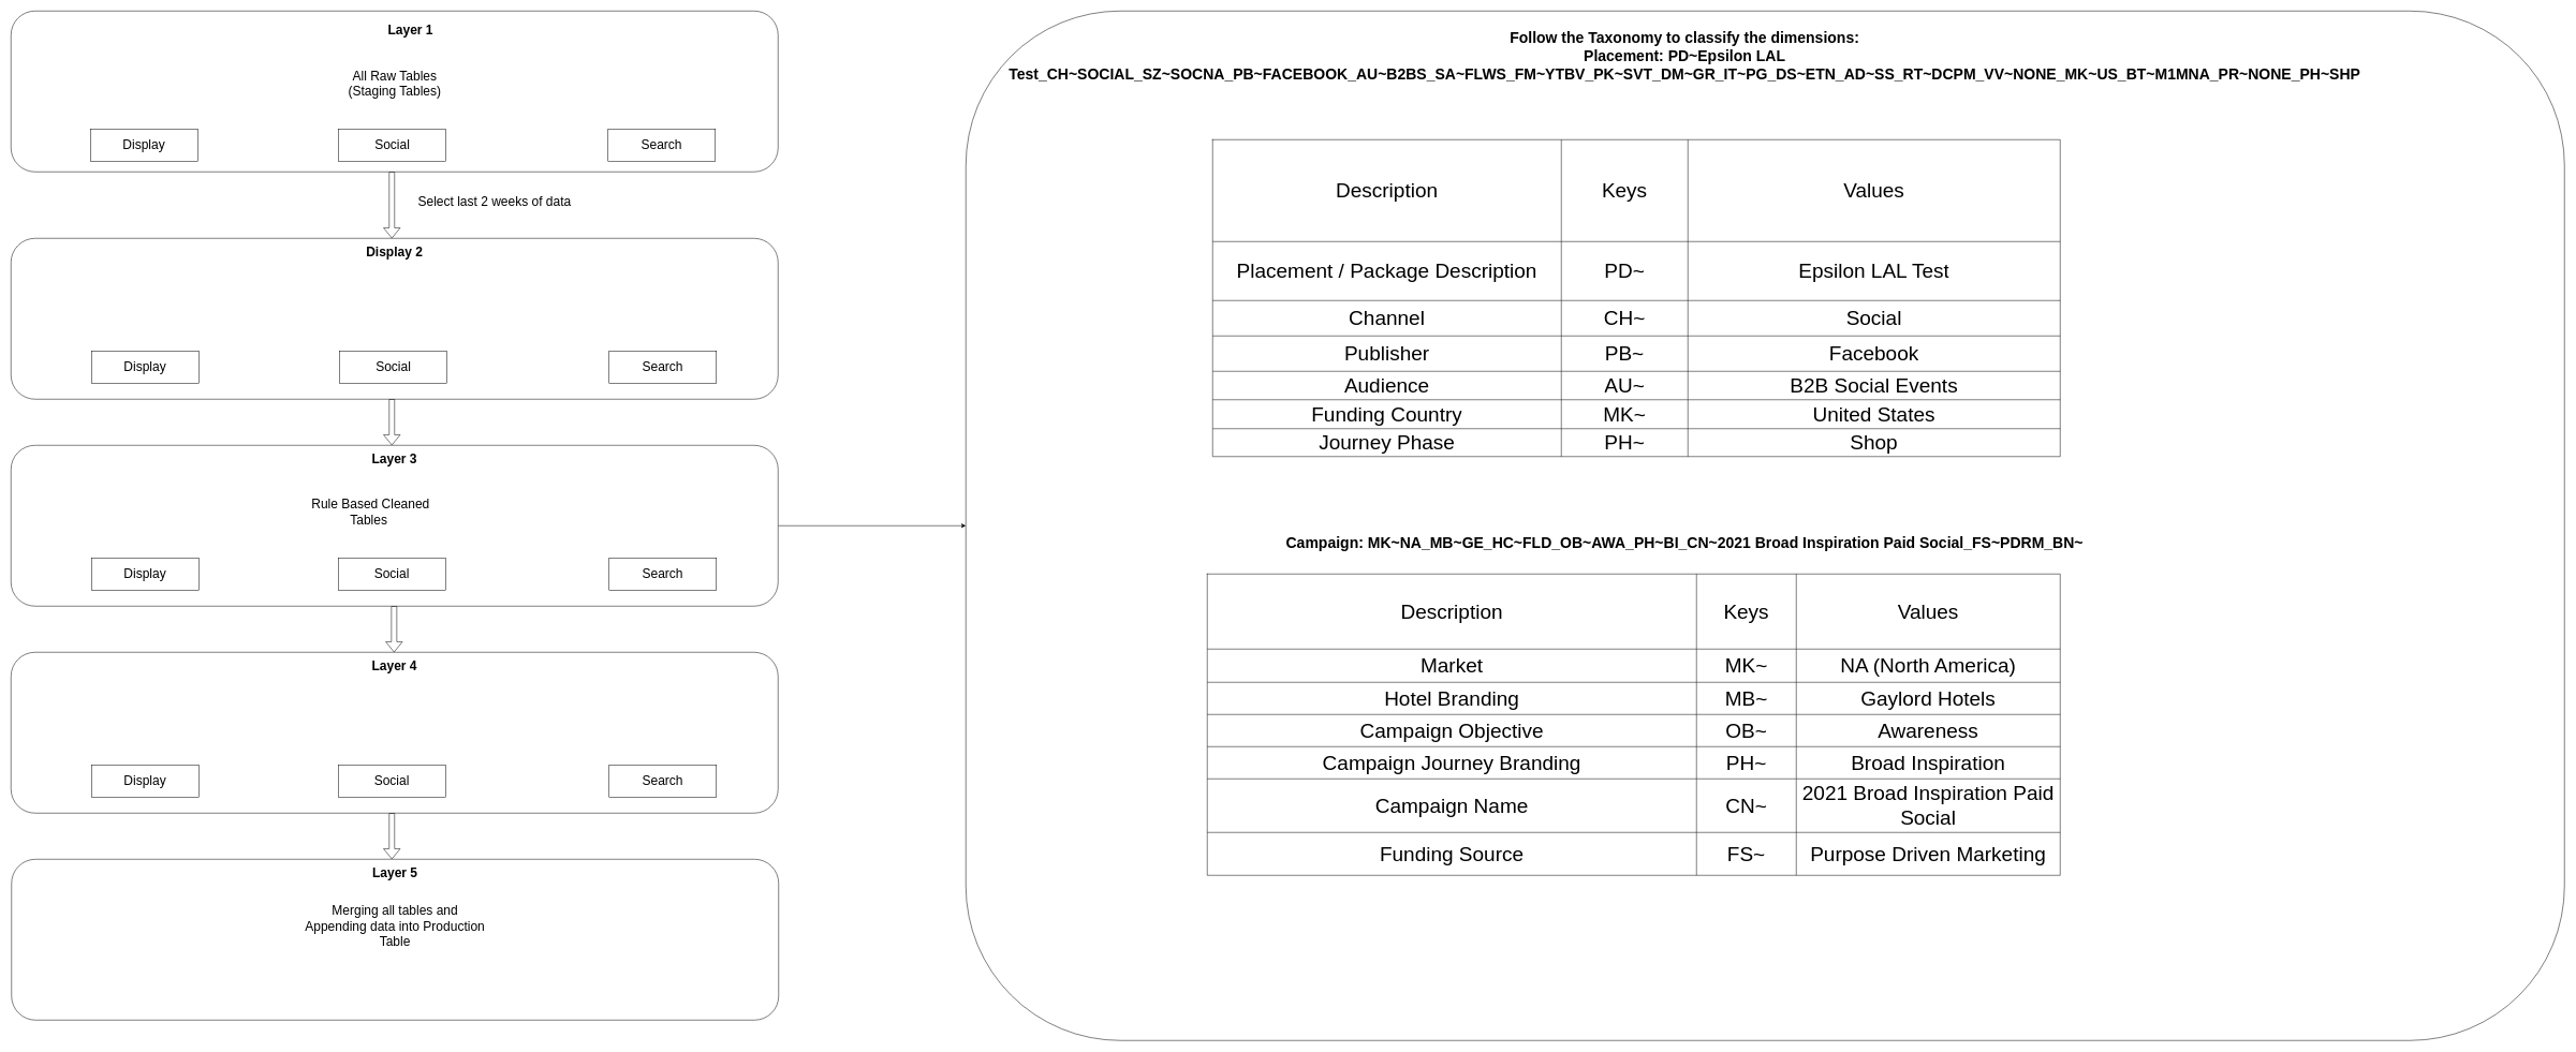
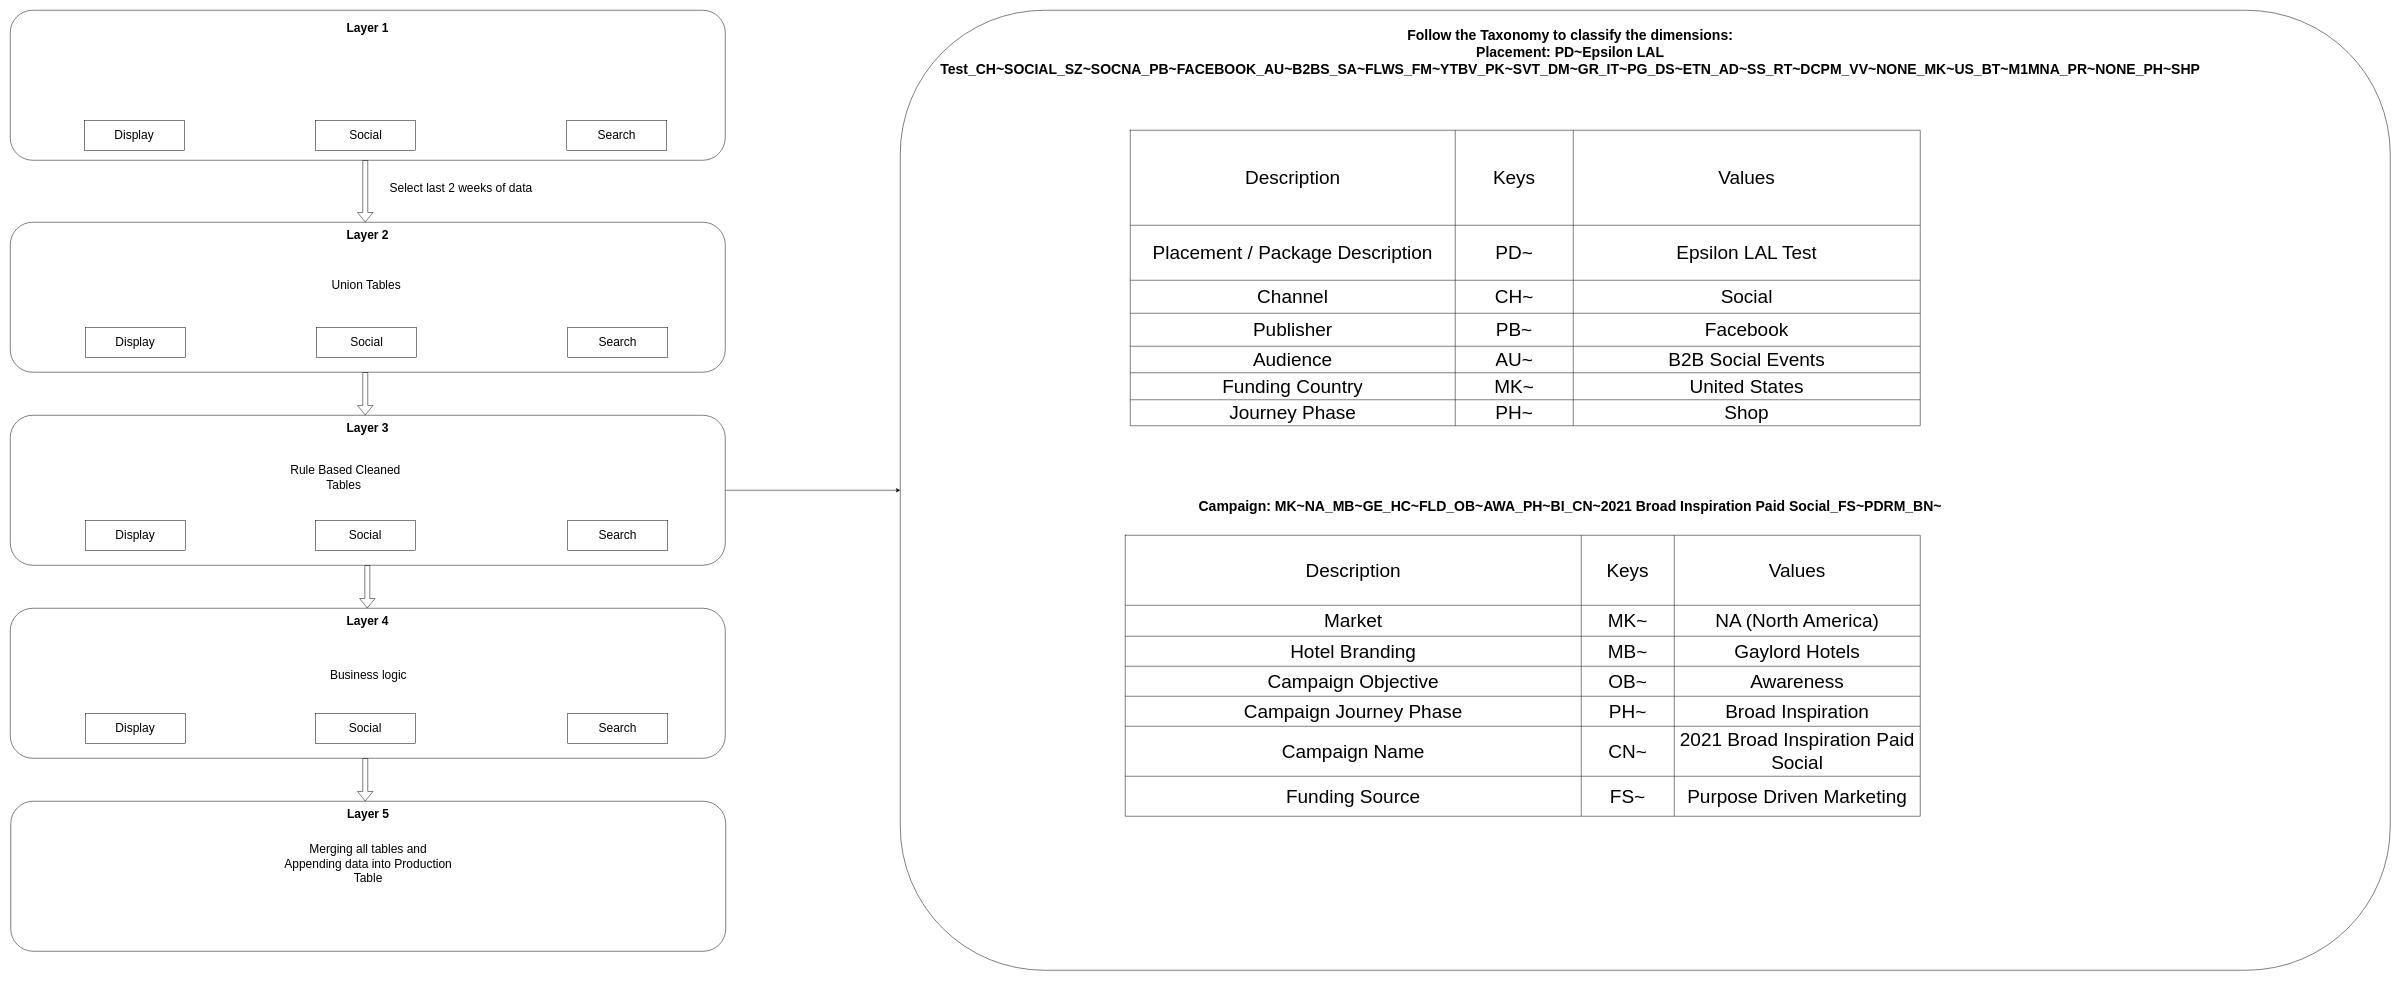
- <mxCell id="3" value="&lt;font style=&quot;font-size: 24px;&quot;&gt;&lt;b&gt;Layer 1&lt;/b&gt;&lt;/font&gt;" style="text;html=1;strokeColor=none;fillColor=none;align=center;verticalAlign=middle;whiteSpace=wrap;rounded=0;fontSize=18;" parent="1" vertex="1"><mxGeometry x="650" y="30" width="230" height="50" as="geometry" /></mxCell>
+ <mxCell id="3" value="&lt;font style=&quot;font-size: 24px;&quot;&gt;&lt;b&gt;Layer 1&lt;/b&gt;&lt;/font&gt;" style="text;html=1;strokeColor=none;fillColor=none;align=center;verticalAlign=middle;whiteSpace=wrap;rounded=0;fontSize=18;" parent="1" vertex="1"><mxGeometry x="620" y="30" width="230" height="50" as="geometry" /></mxCell>
- <mxCell id="4" value="All Raw Tables (Staging Tables)" style="text;html=1;strokeColor=none;fillColor=none;align=center;verticalAlign=middle;whiteSpace=wrap;rounded=0;fontSize=24;" parent="1" vertex="1"><mxGeometry x="637.5" y="130" width="195" height="50" as="geometry" /></mxCell>
- <mxCell id="7" value="&lt;font style=&quot;font-size: 24px;&quot;&gt;&lt;b&gt;Display 2&lt;/b&gt;&lt;/font&gt;" style="text;html=1;strokeColor=none;fillColor=none;align=center;verticalAlign=middle;whiteSpace=wrap;rounded=0;fontSize=18;" parent="1" vertex="1"><mxGeometry x="620" y="444" width="230" height="50" as="geometry" /></mxCell>
+ <mxCell id="7" value="&lt;font style=&quot;font-size: 24px;&quot;&gt;&lt;b&gt;Layer 2&lt;/b&gt;&lt;/font&gt;" style="text;html=1;strokeColor=none;fillColor=none;align=center;verticalAlign=middle;whiteSpace=wrap;rounded=0;fontSize=18;" parent="1" vertex="1"><mxGeometry x="620" y="444" width="230" height="50" as="geometry" /></mxCell>
+ <mxCell id="6" value="Union Tables&amp;nbsp;" style="text;html=1;strokeColor=none;fillColor=none;align=center;verticalAlign=middle;whiteSpace=wrap;rounded=0;fontSize=24;" parent="1" vertex="1"><mxGeometry x="637.5" y="544" width="195" height="50" as="geometry" /></mxCell>
+ <mxCell id="19" value="Business logic" style="text;html=1;strokeColor=none;fillColor=none;align=center;verticalAlign=middle;whiteSpace=wrap;rounded=0;fontSize=24;" parent="1" vertex="1"><mxGeometry x="604.75" y="1325" width="262.5" height="50" as="geometry" /></mxCell>
- <mxCell id="86" value="Campaign Journey Branding" style="shape=partialRectangle;html=1;whiteSpace=wrap;connectable=0;overflow=hidden;fillColor=none;top=0;left=0;bottom=0;right=0;pointerEvents=1;labelBorderColor=none;fontFamily=Helvetica;fontSize=38;" parent="85" vertex="1"><mxGeometry width="912" height="60" as="geometry"><mxRectangle width="912" height="60" as="alternateBounds" /></mxGeometry></mxCell>
+ <mxCell id="86" value="Campaign Journey Phase" style="shape=partialRectangle;html=1;whiteSpace=wrap;connectable=0;overflow=hidden;fillColor=none;top=0;left=0;bottom=0;right=0;pointerEvents=1;labelBorderColor=none;fontFamily=Helvetica;fontSize=38;" parent="85" vertex="1"><mxGeometry width="912" height="60" as="geometry"><mxRectangle width="912" height="60" as="alternateBounds" /></mxGeometry></mxCell>
